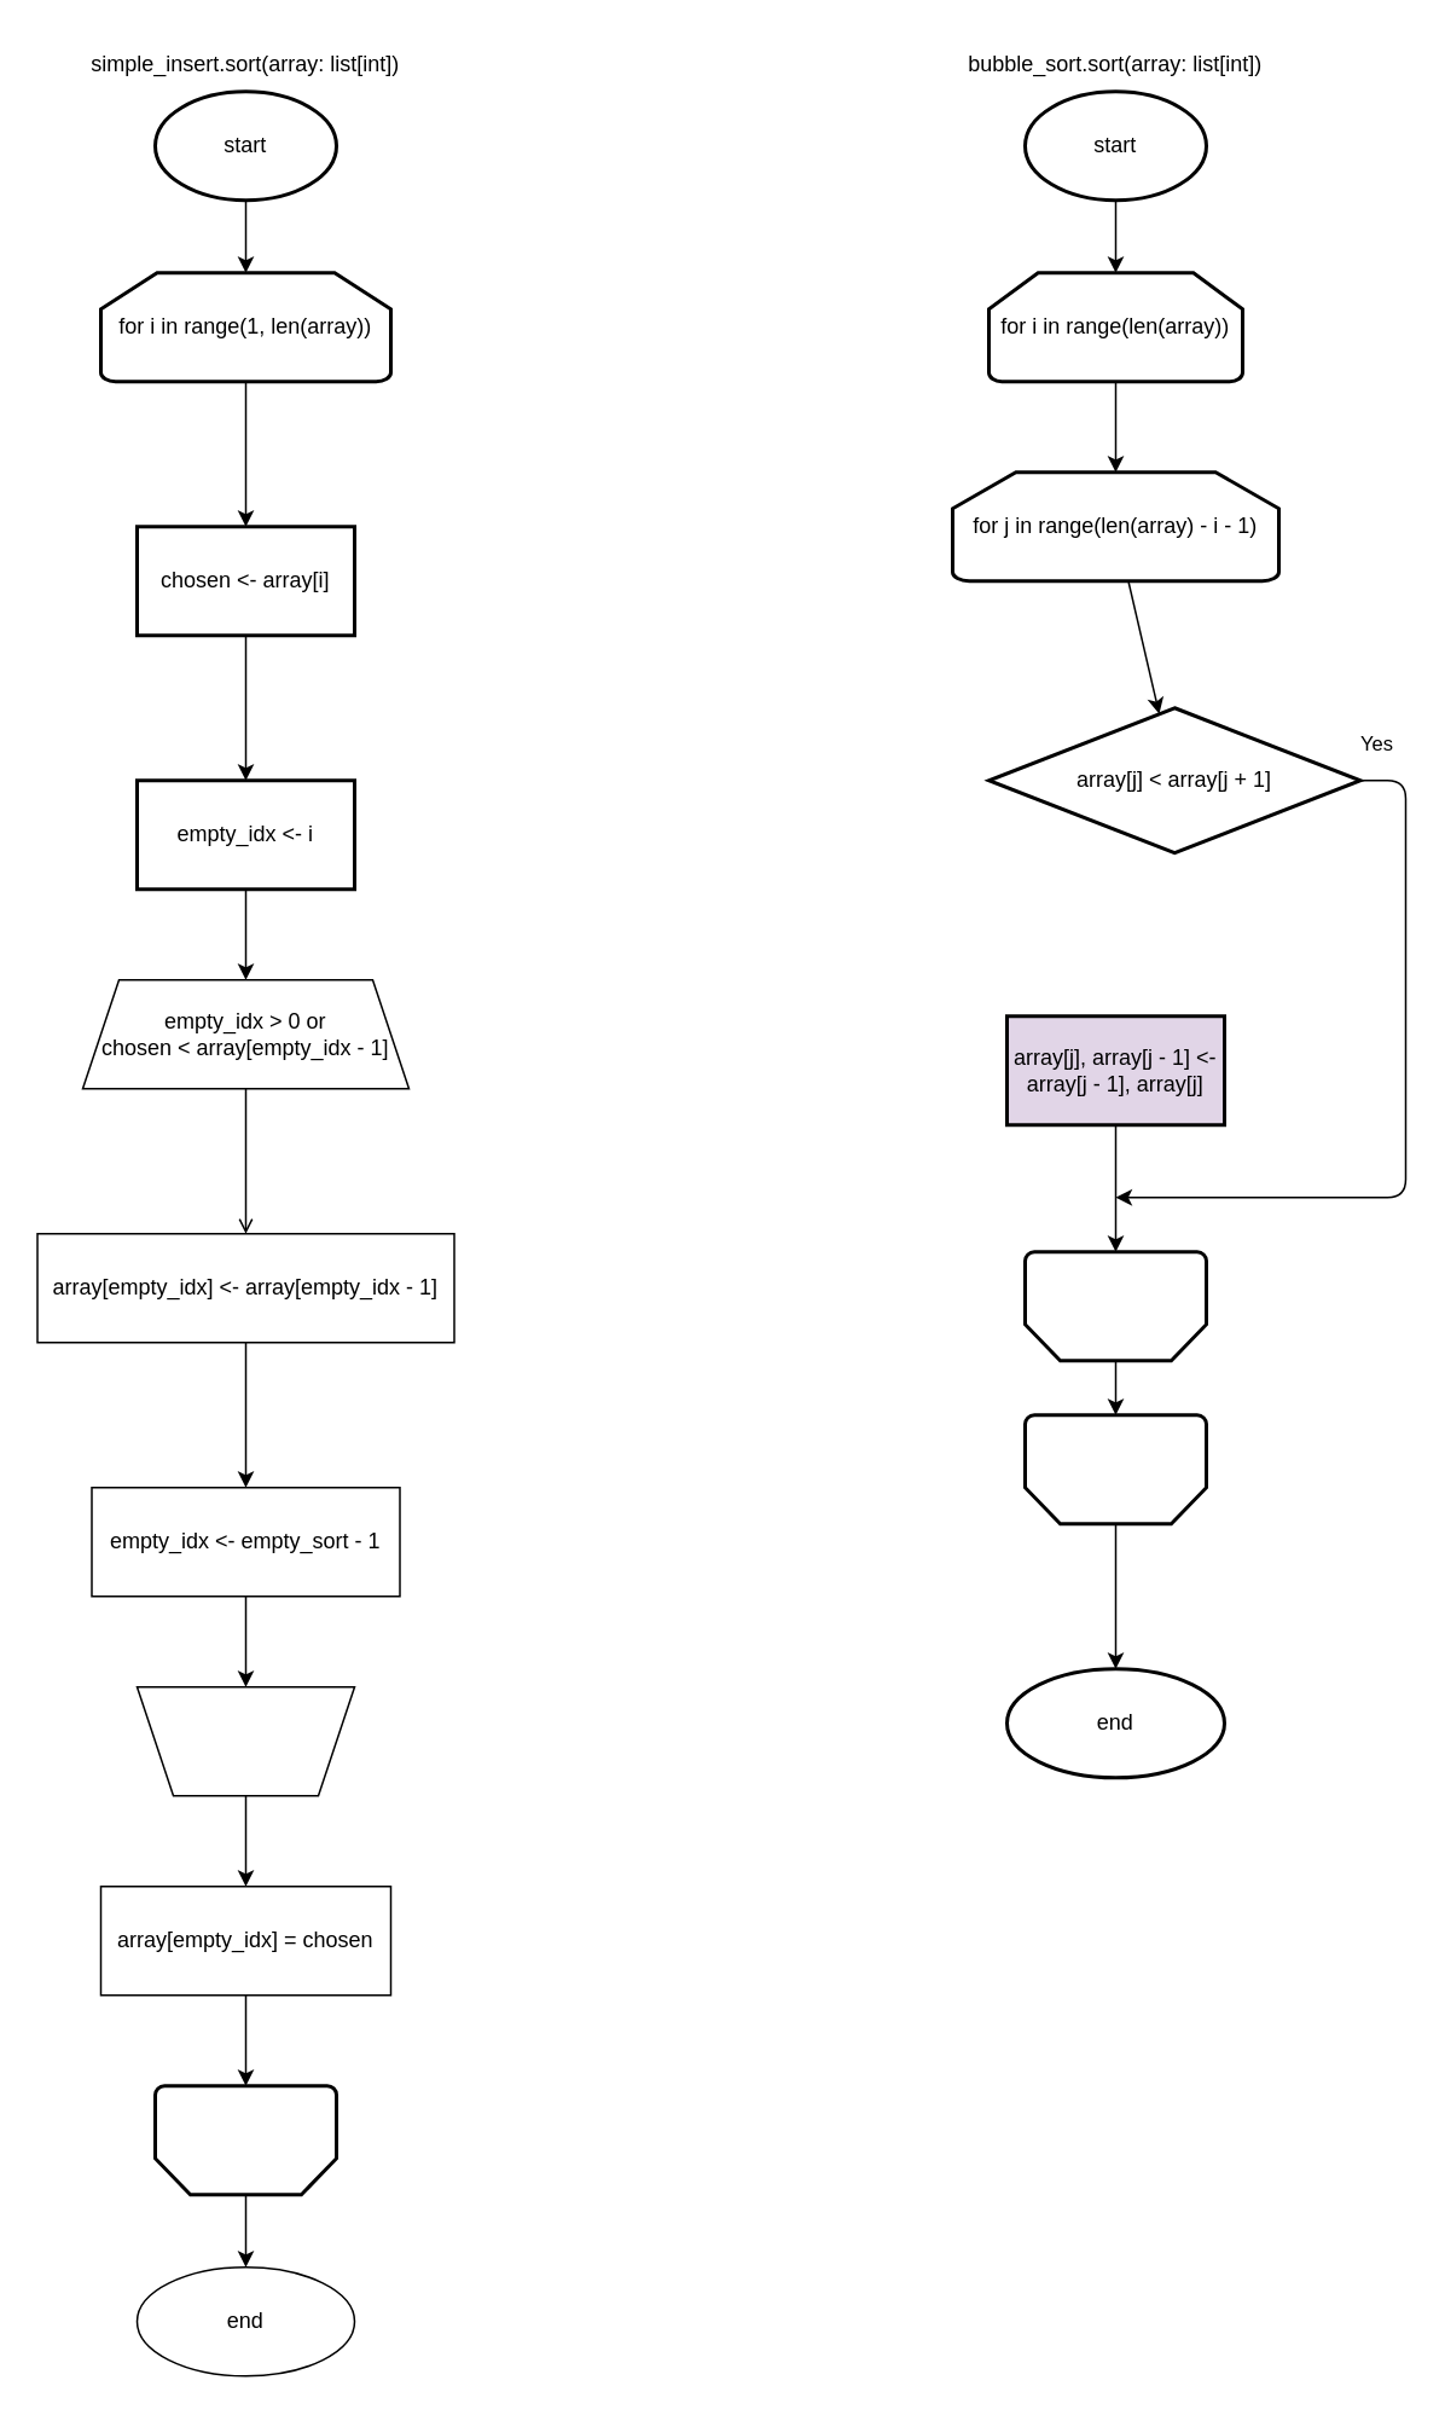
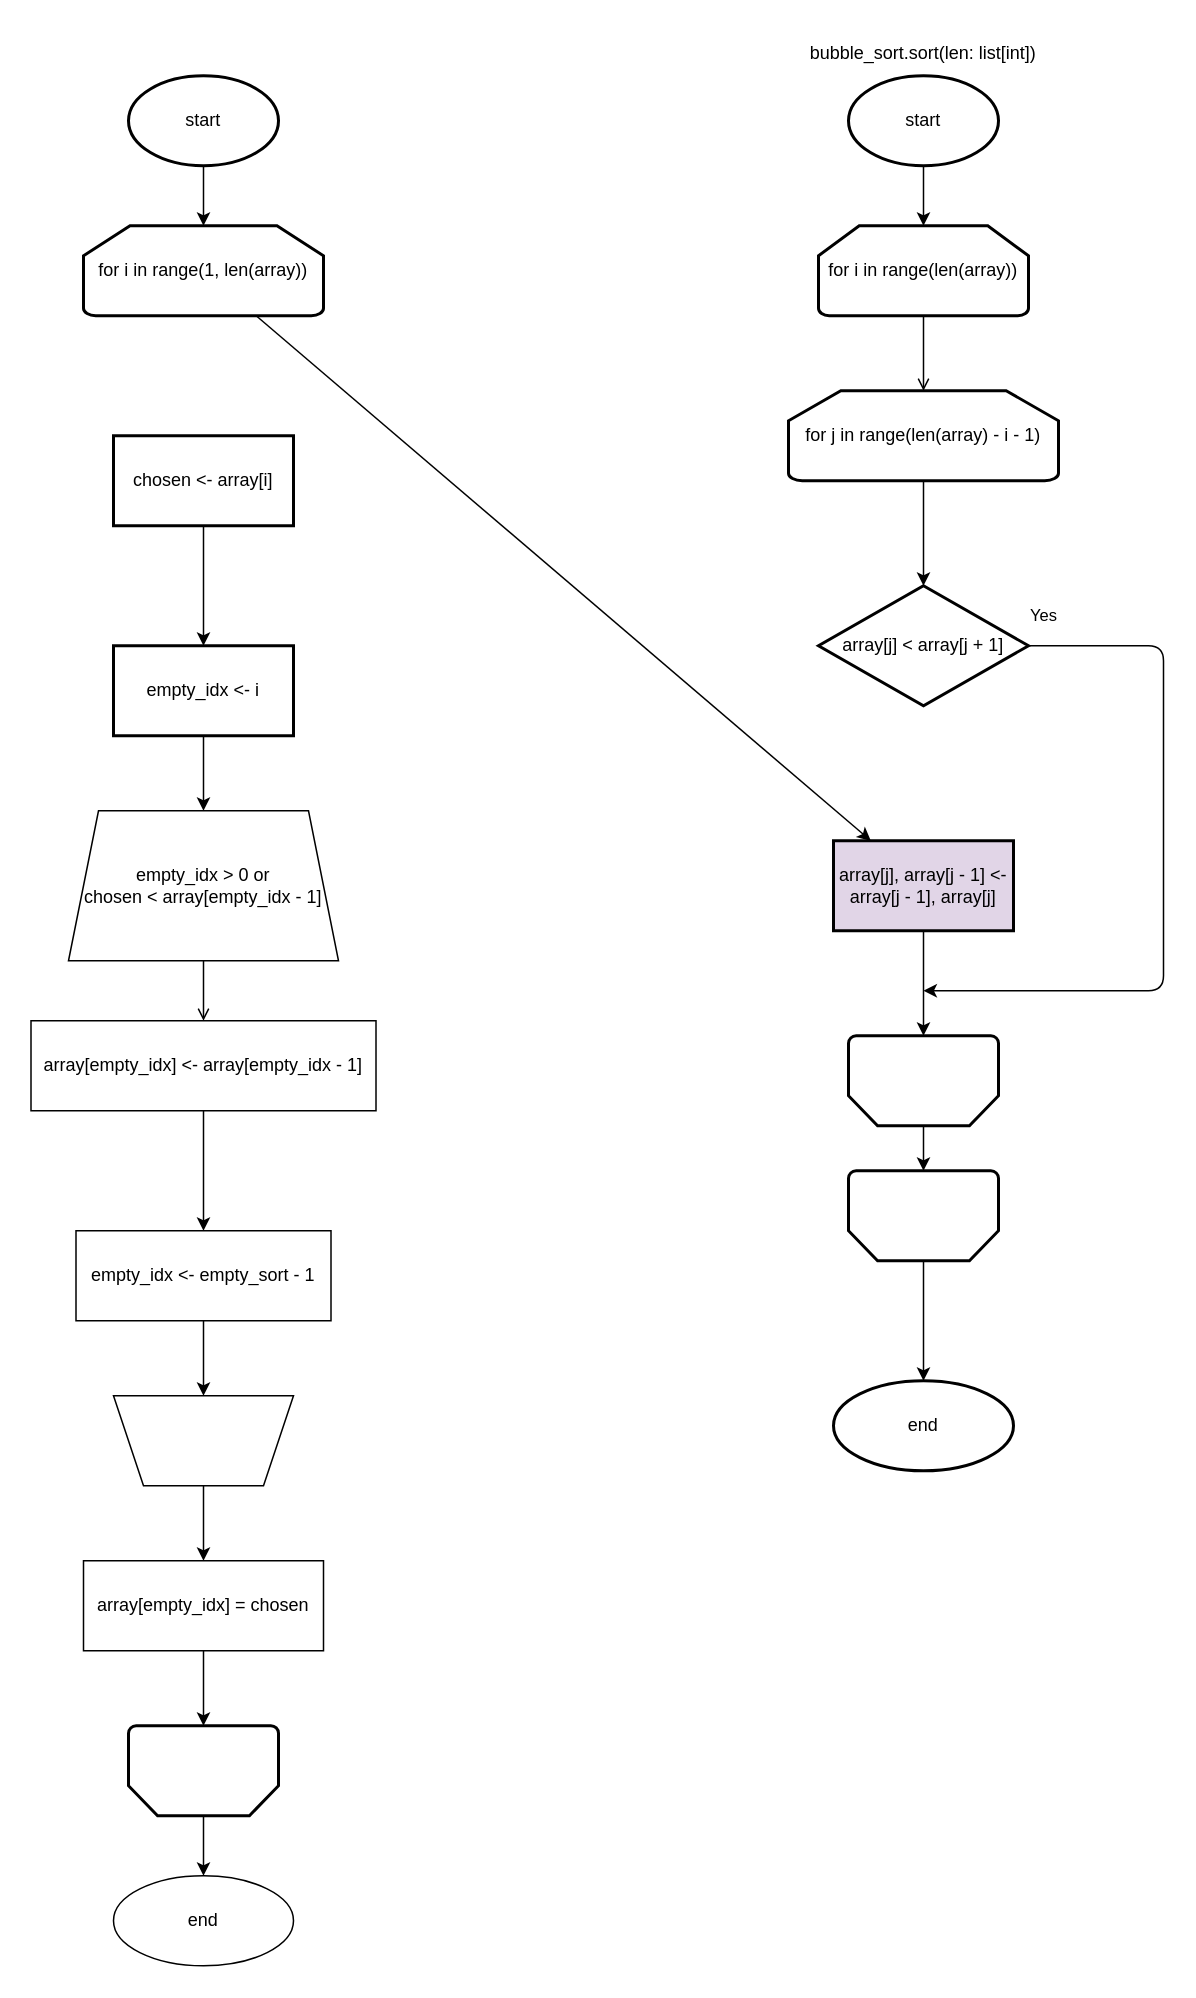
- <mxCell id="6" value="simple_insert.sort(array: list[int])" style="text;html=1;strokeColor=none;fillColor=none;align=center;verticalAlign=middle;whiteSpace=wrap;rounded=0;" parent="1" vertex="1"><mxGeometry x="41.25" y="20" width="187.5" height="30" as="geometry" /></mxCell>
- <mxCell id="26" value="bubble_sort.sort(array: list[int])" style="text;html=1;strokeColor=none;fillColor=none;align=center;verticalAlign=middle;whiteSpace=wrap;rounded=0;" vertex="1" parent="1"><mxGeometry x="505" y="20" width="220" height="30" as="geometry" /></mxCell>
+ <mxCell id="26" value="bubble_sort.sort(len: list[int])" style="text;html=1;strokeColor=none;fillColor=none;align=center;verticalAlign=middle;whiteSpace=wrap;rounded=0;" vertex="1" parent="1"><mxGeometry x="505" y="20" width="220" height="30" as="geometry" /></mxCell>
- <mxCell id="4" value="" style="edgeStyle=none;html=1;" parent="1" source="5" target="8" edge="1"><mxGeometry relative="1" as="geometry" /></mxCell>
+ <mxCell id="4" value="" style="edgeStyle=none;html=1;" parent="1" source="5" target="34" edge="1"><mxGeometry relative="1" as="geometry" /></mxCell>
- <mxCell id="27" style="edgeStyle=none;html=1;entryX=0.5;entryY=0;entryDx=0;entryDy=0;entryPerimeter=0;" edge="1" parent="1" source="28" target="30"><mxGeometry relative="1" as="geometry" /></mxCell>
+ <mxCell id="27" style="edgeStyle=none;html=1;entryX=0.5;entryY=0;entryDx=0;entryDy=0;entryPerimeter=0;endArrow=open;" edge="1" parent="1" source="28" target="30"><mxGeometry relative="1" as="geometry" /></mxCell>
- <mxCell id="32" value="array[j] &amp;lt; array[j + 1]" style="rhombus;whiteSpace=wrap;html=1;strokeWidth=2;" vertex="1" parent="1"><mxGeometry x="545" y="390" width="205" height="80" as="geometry" /></mxCell>
+ <mxCell id="32" value="array[j] &amp;lt; array[j + 1]" style="rhombus;whiteSpace=wrap;html=1;strokeWidth=2;" vertex="1" parent="1"><mxGeometry x="545" y="390" width="140" height="80" as="geometry" /></mxCell>
- <mxCell id="12" value="empty_idx &amp;gt; 0 or&lt;br&gt;chosen &amp;lt; array[empty_idx - 1]" style="shape=trapezoid;perimeter=trapezoidPerimeter;whiteSpace=wrap;html=1;fixedSize=1;" parent="1" vertex="1"><mxGeometry x="45" y="540" width="180" height="60" as="geometry" /></mxCell>
+ <mxCell id="12" value="empty_idx &amp;gt; 0 or&lt;br&gt;chosen &amp;lt; array[empty_idx - 1]" style="shape=trapezoid;perimeter=trapezoidPerimeter;whiteSpace=wrap;html=1;fixedSize=1;" parent="1" vertex="1"><mxGeometry x="45" y="540" width="180" height="100" as="geometry" /></mxCell>
